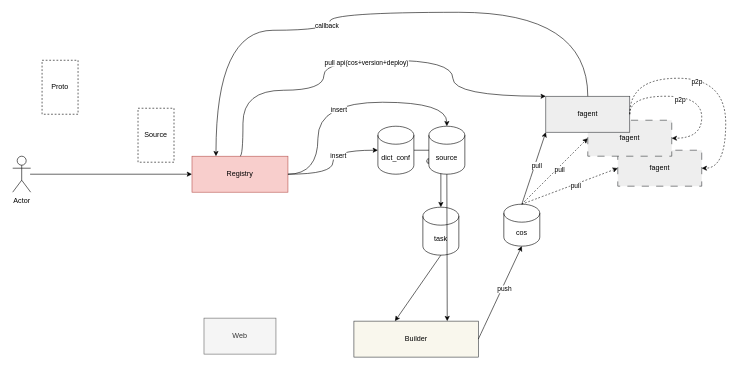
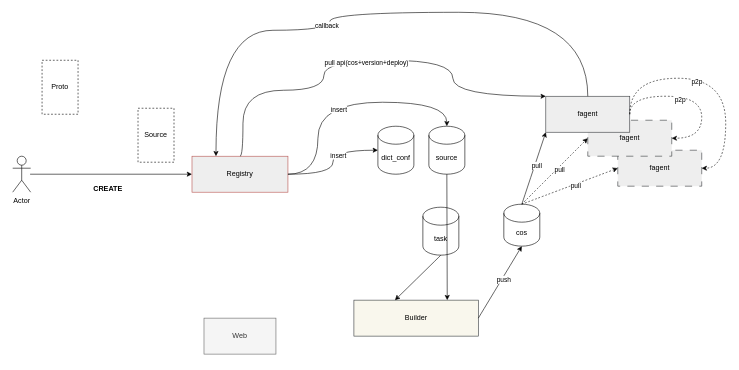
- <mxCell id="7" value="Registry" style="rounded=0;whiteSpace=wrap;html=1;fillColor=#f8cecc;strokeColor=#b85450;" vertex="1" parent="1"><mxGeometry x="319" y="260" width="160" height="60" as="geometry" /></mxCell>
+ <mxCell id="7" value="Registry" style="rounded=0;whiteSpace=wrap;html=1;fillColor=#eeeeee;strokeColor=#b85450;" vertex="1" parent="1"><mxGeometry x="319" y="260" width="160" height="60" as="geometry" /></mxCell>
+ <mxCell id="4" value="&lt;b&gt;CREATE&lt;/b&gt;" style="text;html=1;strokeColor=none;fillColor=none;align=center;verticalAlign=middle;whiteSpace=wrap;rounded=0;" vertex="1" parent="1"><mxGeometry x="149" y="300" width="60" height="30" as="geometry" /></mxCell>
- <mxCell id="8" value="" style="edgeStyle=orthogonalEdgeStyle;rounded=0;orthogonalLoop=1;jettySize=auto;html=1;" edge="1" parent="1" source="10" target="12"><mxGeometry relative="1" as="geometry" /></mxCell>
- <mxCell id="9" value="@crontab" style="edgeLabel;html=1;align=center;verticalAlign=middle;resizable=0;points=[];" vertex="1" connectable="0" parent="8"><mxGeometry x="-0.12" y="-2" relative="1" as="geometry"><mxPoint as="offset" /></mxGeometry></mxCell>
- <mxCell id="13" value="Builder" style="rounded=0;whiteSpace=wrap;html=1;fillColor=#f9f7ed;strokeColor=#36393d;" vertex="1" parent="1"><mxGeometry x="589" y="535" width="207.5" height="60" as="geometry" /></mxCell>
+ <mxCell id="13" value="Builder" style="rounded=0;whiteSpace=wrap;html=1;fillColor=#f9f7ed;strokeColor=#36393d;" vertex="1" parent="1"><mxGeometry x="589" y="500" width="207.5" height="60" as="geometry" /></mxCell>
